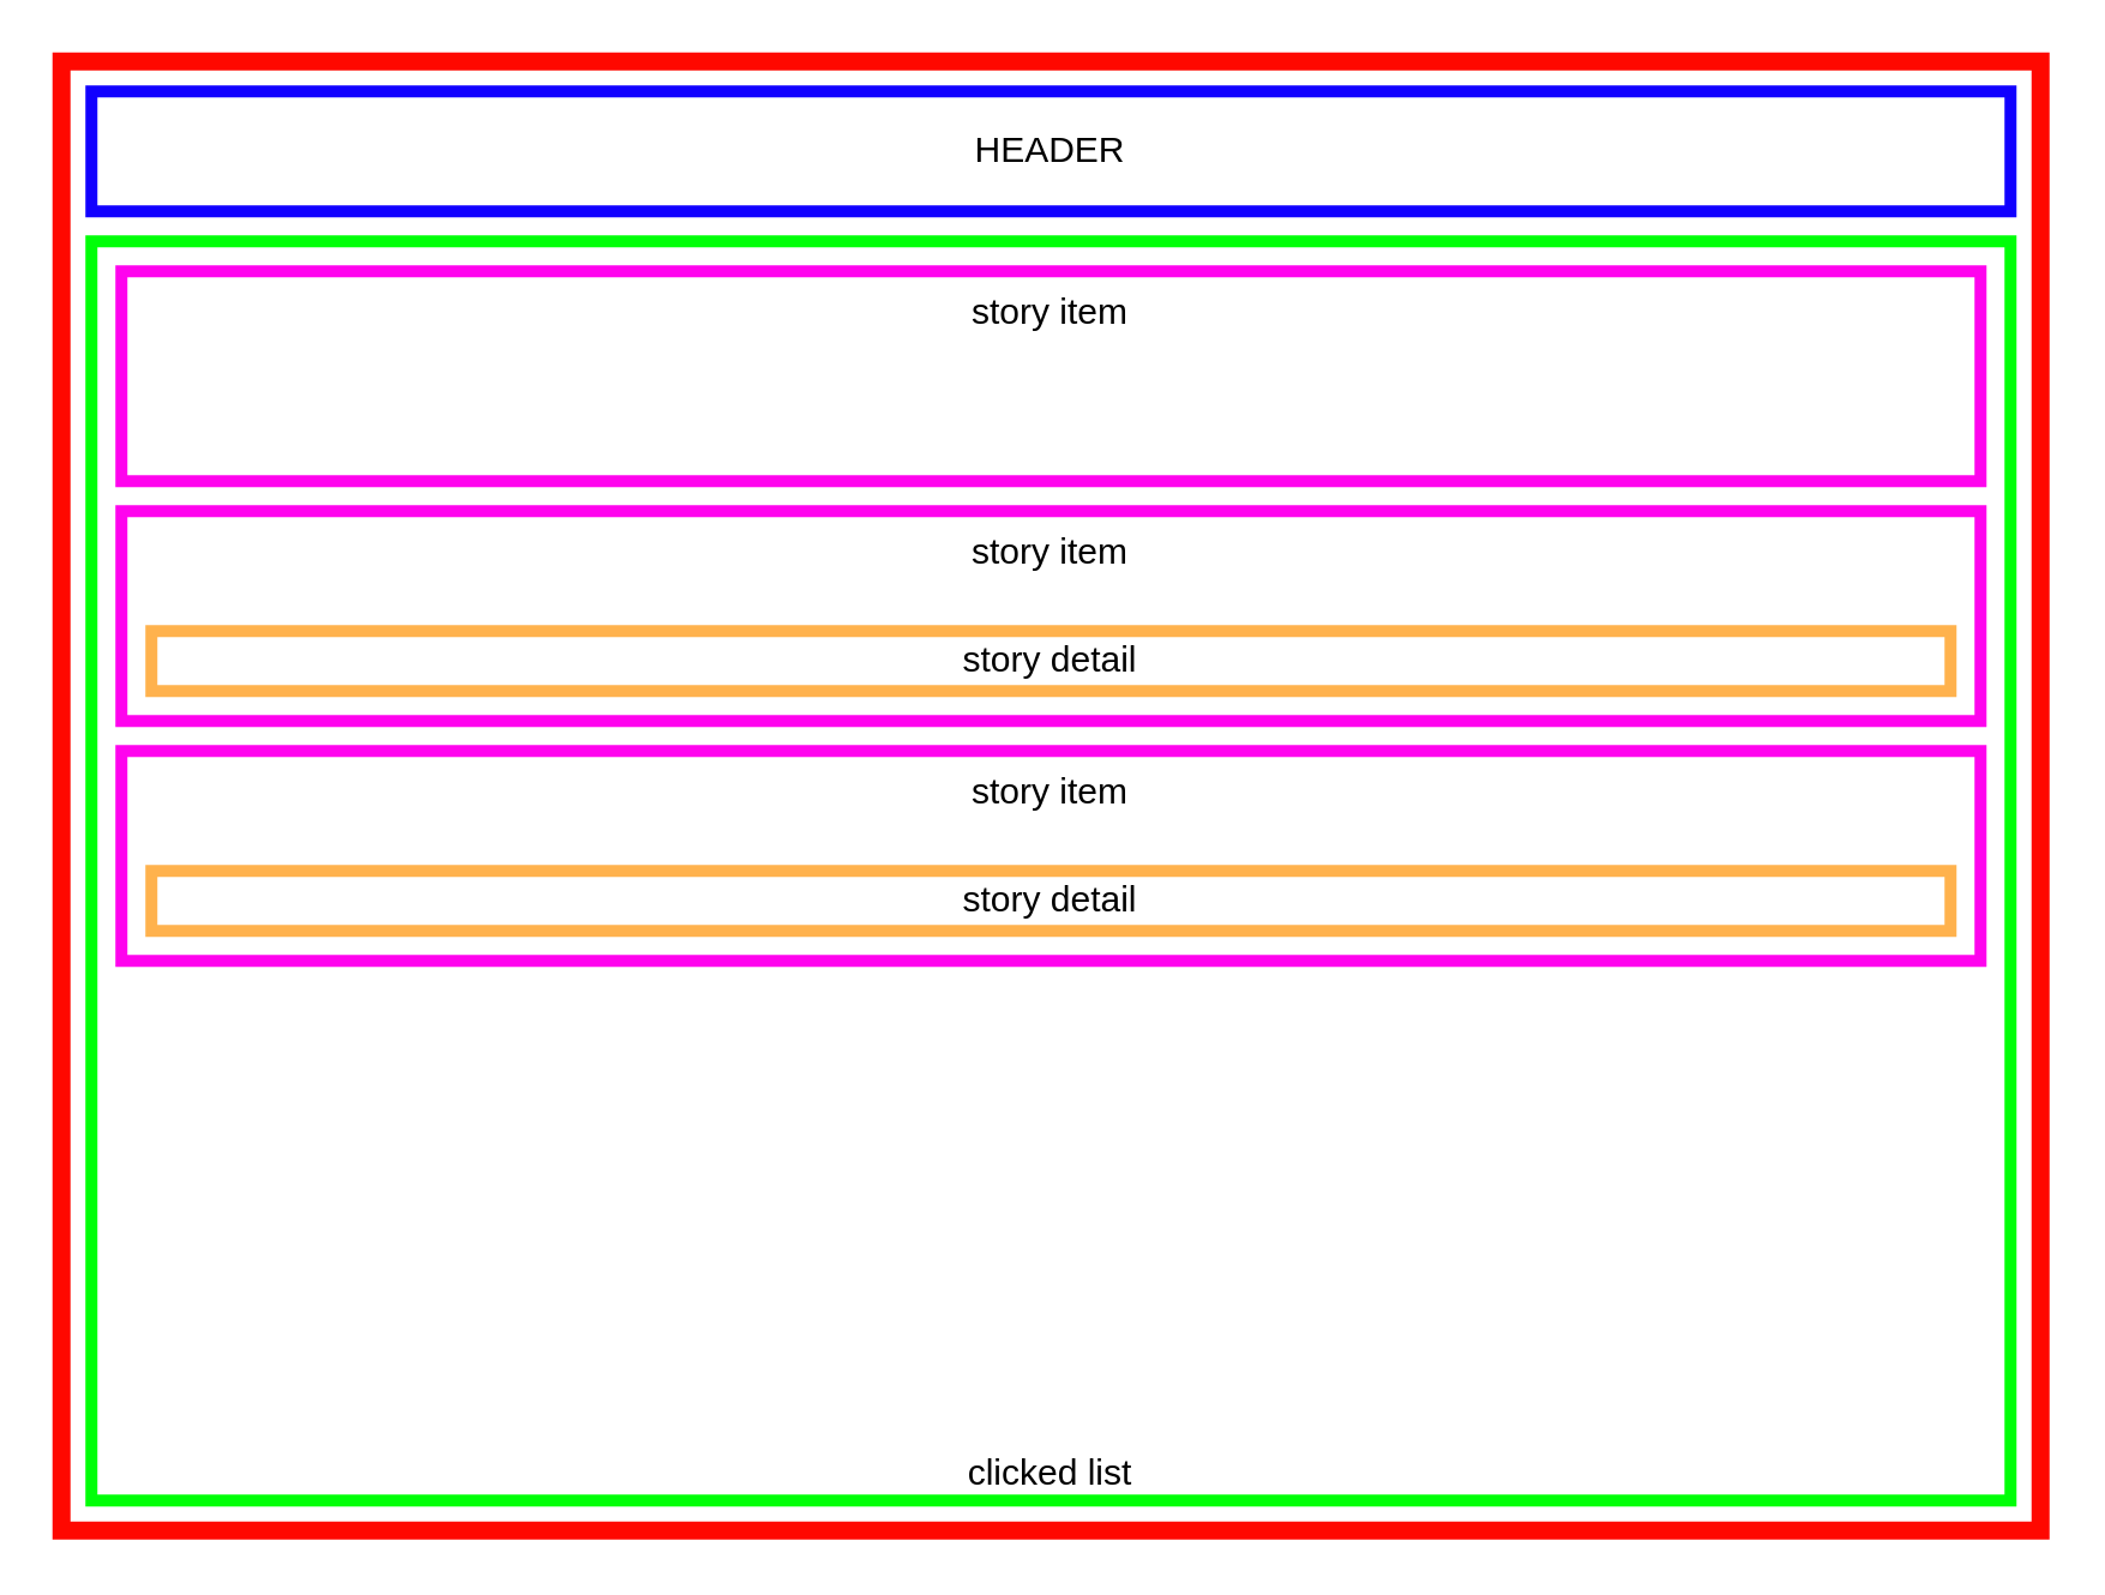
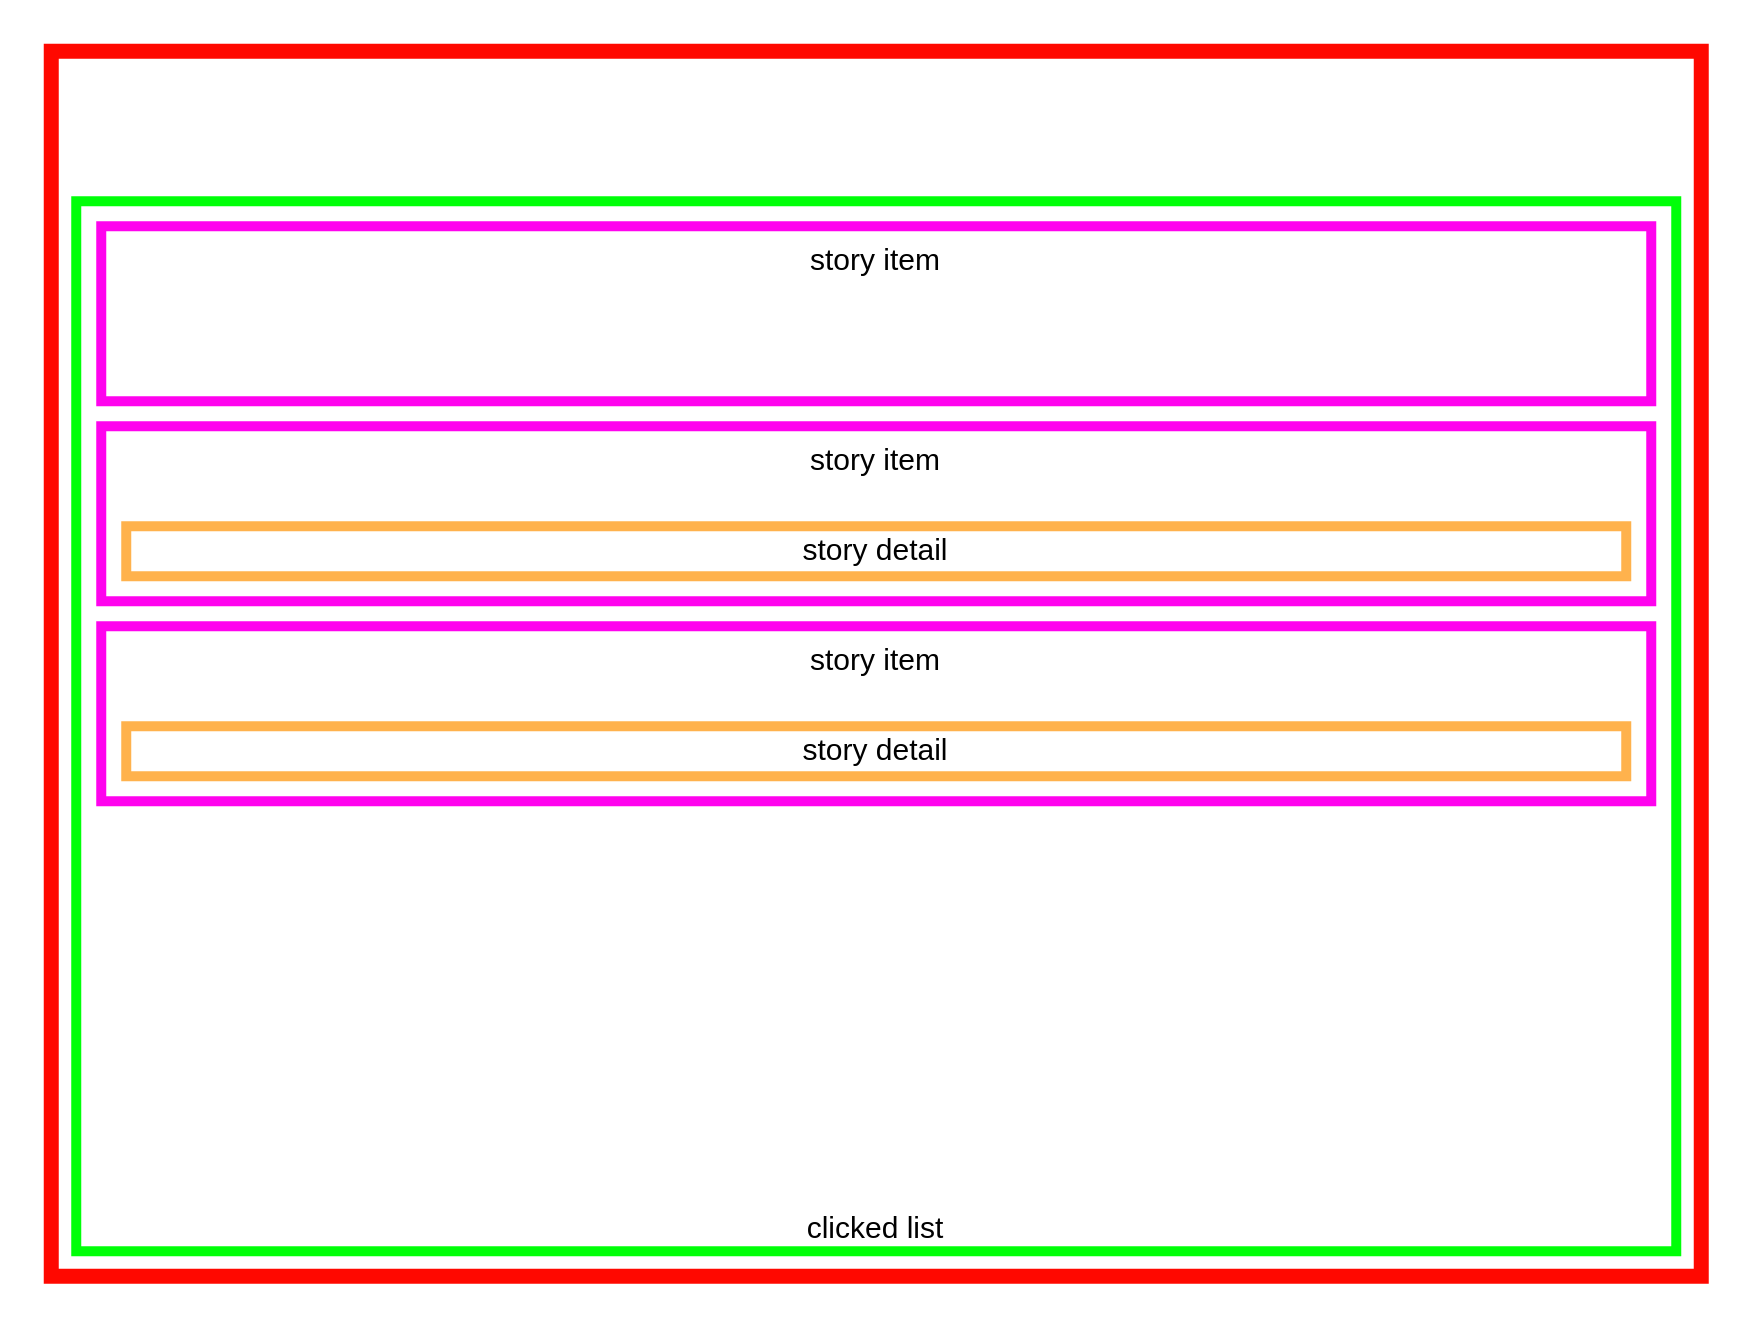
- <mxCell id="3" value="HEADER" style="rounded=0;whiteSpace=wrap;html=1;fillColor=none;strokeWidth=4;strokeColor=#1100FF;" vertex="1" parent="1"><mxGeometry x="30" y="30" width="640" height="40" as="geometry" /></mxCell>
